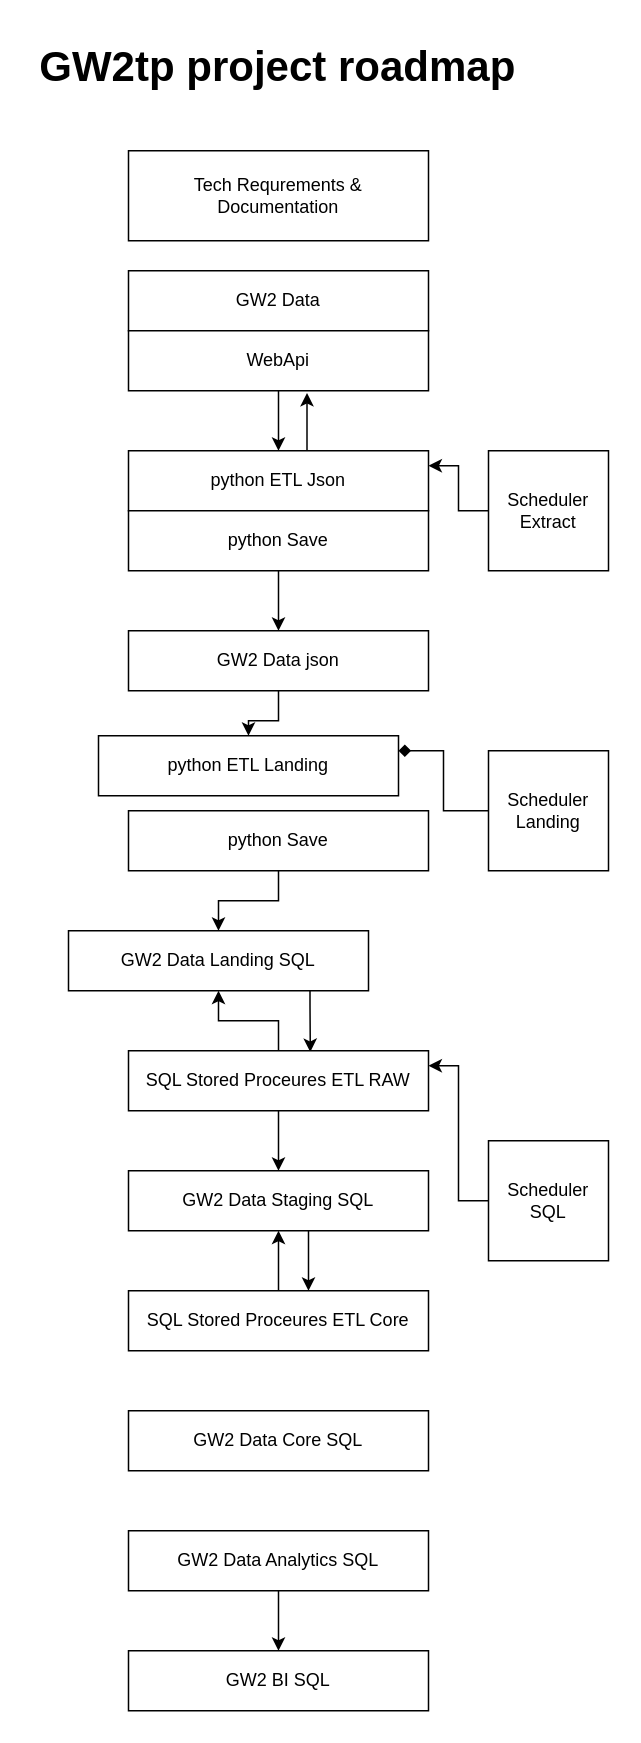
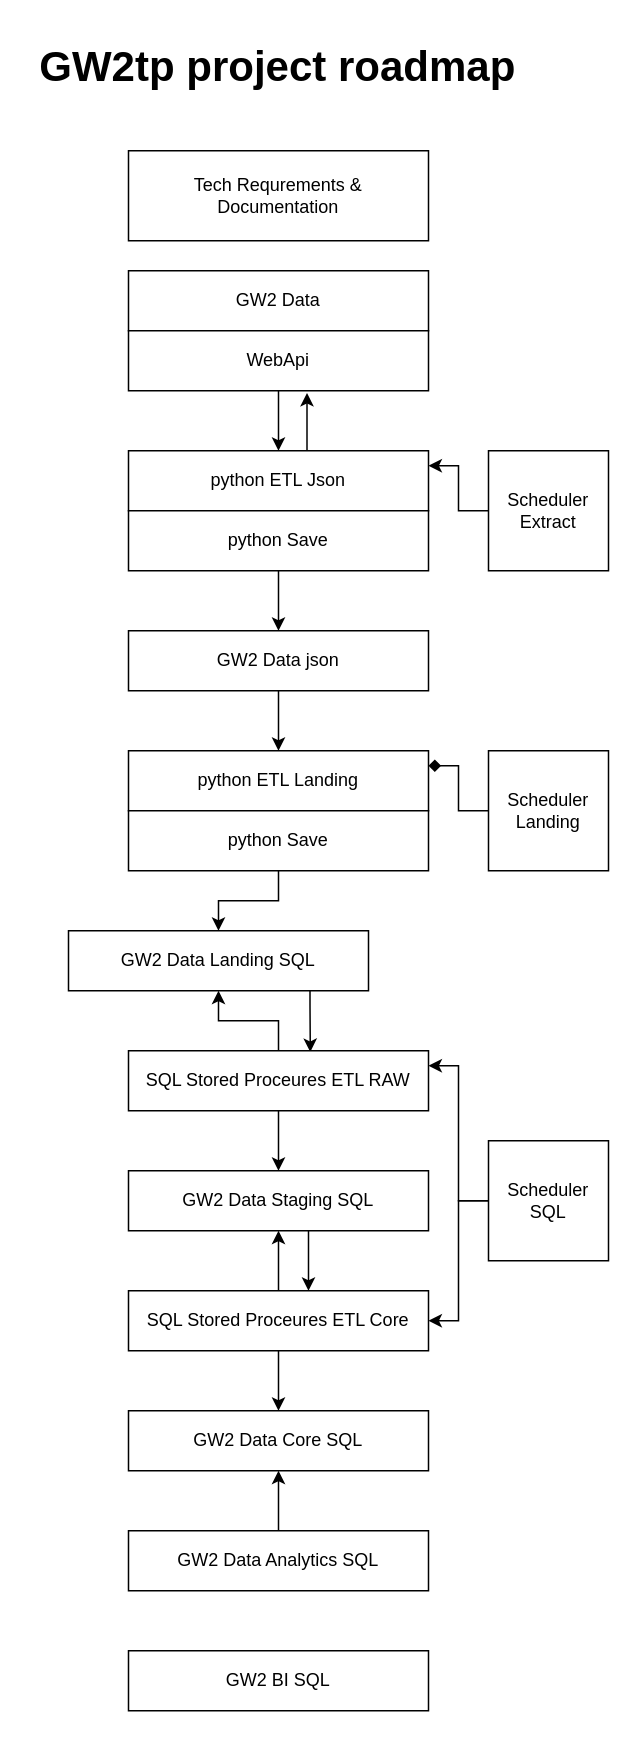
- <mxCell id="13" value="python ETL Landing" style="rounded=0;whiteSpace=wrap;html=1;" vertex="1" parent="1"><mxGeometry x="65" y="490" width="200" height="40" as="geometry" /></mxCell>
+ <mxCell id="13" value="python ETL Landing" style="rounded=0;whiteSpace=wrap;html=1;" vertex="1" parent="1"><mxGeometry x="85" y="500" width="200" height="40" as="geometry" /></mxCell>
+ <mxCell id="26" style="edgeStyle=orthogonalEdgeStyle;rounded=0;orthogonalLoop=1;jettySize=auto;html=1;entryX=1;entryY=0.5;entryDx=0;entryDy=0;" edge="1" parent="1" source="27" target="30"><mxGeometry relative="1" as="geometry" /></mxCell>
+ <mxCell id="29" style="edgeStyle=orthogonalEdgeStyle;rounded=0;orthogonalLoop=1;jettySize=auto;html=1;entryX=0.5;entryY=0;entryDx=0;entryDy=0;" edge="1" parent="1" source="30" target="31"><mxGeometry relative="1" as="geometry" /></mxCell>
- <mxCell id="32" style="edgeStyle=orthogonalEdgeStyle;rounded=0;orthogonalLoop=1;jettySize=auto;html=1;entryX=0.5;entryY=0;entryDx=0;entryDy=0;" edge="1" parent="1" source="33" target="34"><mxGeometry relative="1" as="geometry" /></mxCell>
+ <mxCell id="32" style="edgeStyle=orthogonalEdgeStyle;rounded=0;orthogonalLoop=1;jettySize=auto;html=1;" edge="1" parent="1" source="33" target="31"><mxGeometry relative="1" as="geometry" /></mxCell>
